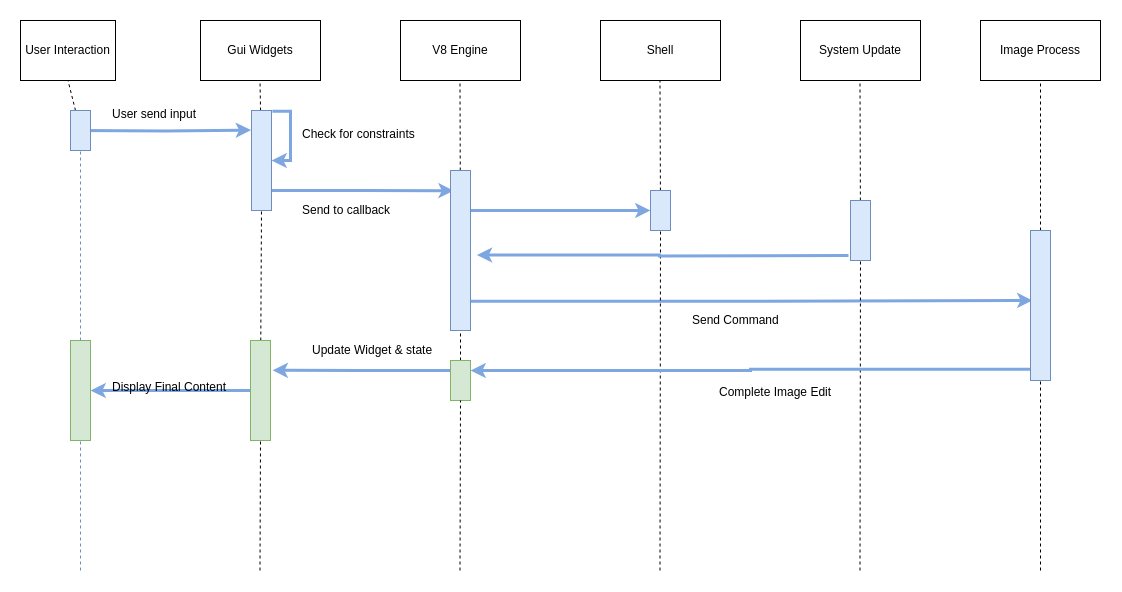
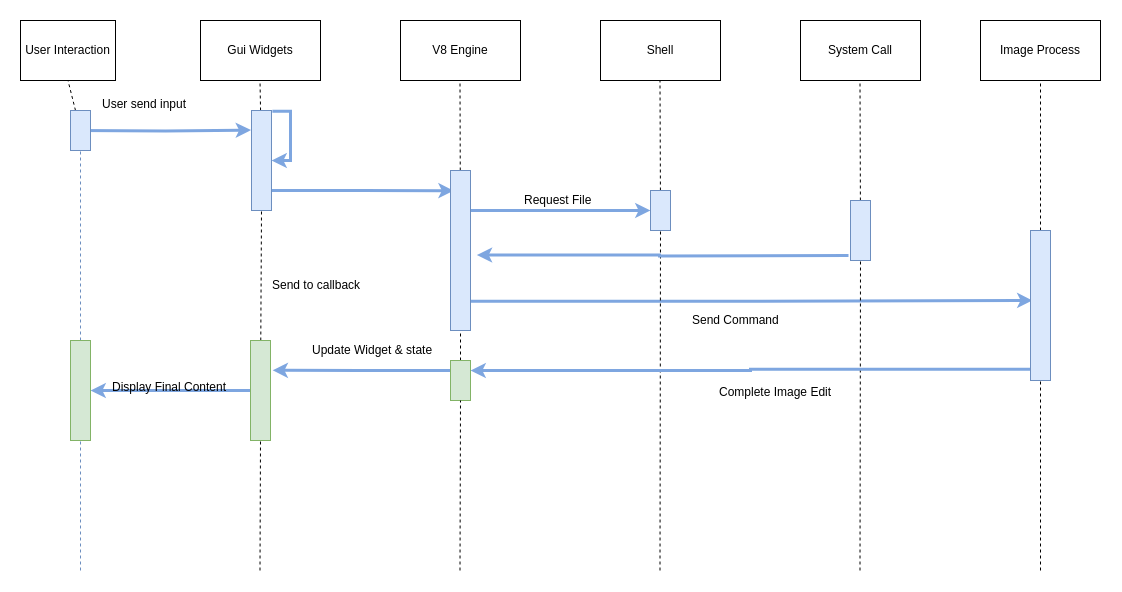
- <mxCell id="7" value="System Update" style="rounded=0;whiteSpace=wrap;html=1;" vertex="1" parent="1"><mxGeometry x="800" y="20" width="120" height="60" as="geometry" /></mxCell>
+ <mxCell id="7" value="System Call" style="rounded=0;whiteSpace=wrap;html=1;" vertex="1" parent="1"><mxGeometry x="800" y="20" width="120" height="60" as="geometry" /></mxCell>
- <mxCell id="20" value="User send input" style="text;html=1;resizable=0;points=[];autosize=1;align=left;verticalAlign=top;spacingTop=-4;" vertex="1" parent="1"><mxGeometry x="110" y="104" width="100" height="20" as="geometry" /></mxCell>
+ <mxCell id="20" value="User send input" style="text;html=1;resizable=0;points=[];autosize=1;align=left;verticalAlign=top;spacingTop=-4;" vertex="1" parent="1"><mxGeometry x="100" y="94" width="100" height="20" as="geometry" /></mxCell>
- <mxCell id="22" value="Check for constraints" style="text;html=1;resizable=0;points=[];autosize=1;align=left;verticalAlign=top;spacingTop=-4;" vertex="1" parent="1"><mxGeometry x="300" y="124" width="130" height="20" as="geometry" /></mxCell>
+ <mxCell id="30" value="Request File" style="text;html=1;resizable=0;points=[];autosize=1;align=left;verticalAlign=top;spacingTop=-4;" vertex="1" parent="1"><mxGeometry x="522" y="190" width="80" height="20" as="geometry" /></mxCell>
- <mxCell id="27" value="Send to callback" style="text;html=1;resizable=0;points=[];autosize=1;align=left;verticalAlign=top;spacingTop=-4;" vertex="1" parent="1"><mxGeometry x="300" y="200" width="100" height="20" as="geometry" /></mxCell>
+ <mxCell id="27" value="Send to callback" style="text;html=1;resizable=0;points=[];autosize=1;align=left;verticalAlign=top;spacingTop=-4;" vertex="1" parent="1"><mxGeometry x="270" y="275" width="100" height="20" as="geometry" /></mxCell>
